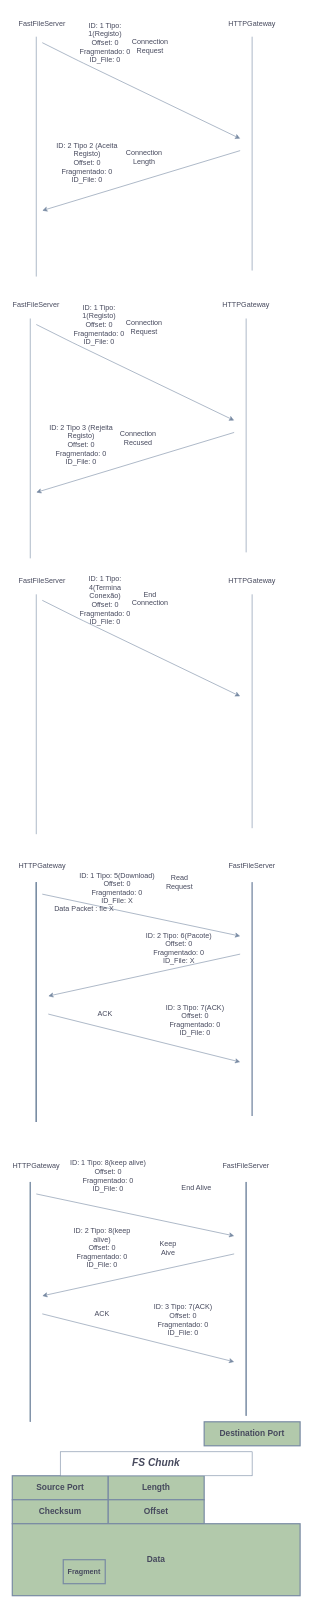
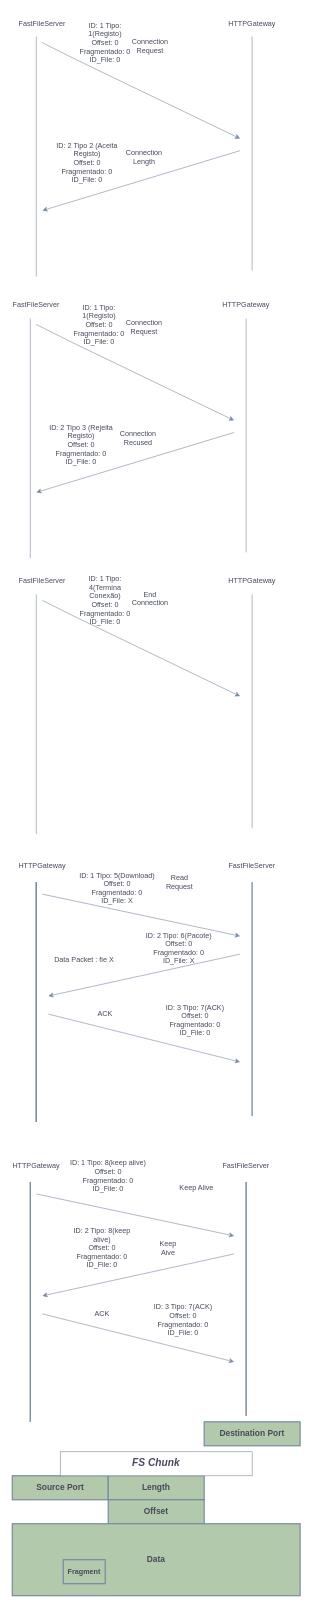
- <mxCell id="46" value="Data Packet : fie X " style="text;html=1;strokeColor=none;fillColor=none;align=center;verticalAlign=middle;whiteSpace=wrap;rounded=0;fontColor=#46495D;" parent="1" vertex="1"><mxGeometry x="85" y="1505" width="110" height="20" as="geometry" /></mxCell>
+ <mxCell id="46" value="Data Packet : fie X " style="text;html=1;strokeColor=none;fillColor=none;align=center;verticalAlign=middle;whiteSpace=wrap;rounded=0;fontColor=#46495D;" parent="1" vertex="1"><mxGeometry x="85" y="1590" width="110" height="20" as="geometry" /></mxCell>
- <mxCell id="65" value="End Alive" style="text;html=1;strokeColor=none;fillColor=none;align=center;verticalAlign=middle;whiteSpace=wrap;rounded=0;fontColor=#46495D;" parent="1" vertex="1"><mxGeometry x="295" y="1970" width="65" height="20" as="geometry" /></mxCell>
+ <mxCell id="65" value="Keep Alive" style="text;html=1;strokeColor=none;fillColor=none;align=center;verticalAlign=middle;whiteSpace=wrap;rounded=0;fontColor=#46495D;" parent="1" vertex="1"><mxGeometry x="295" y="1970" width="65" height="20" as="geometry" /></mxCell>
- <mxCell id="71" value="&lt;font style=&quot;font-size: 14px&quot;&gt;&lt;b&gt;Checksum&lt;/b&gt;&lt;/font&gt;" style="rounded=0;whiteSpace=wrap;html=1;strokeWidth=2;fillColor=#B2C9AB;strokeColor=#788AA3;fontColor=#46495D;" vertex="1" parent="1"><mxGeometry x="20" y="2500" width="160" height="40" as="geometry" /></mxCell>
